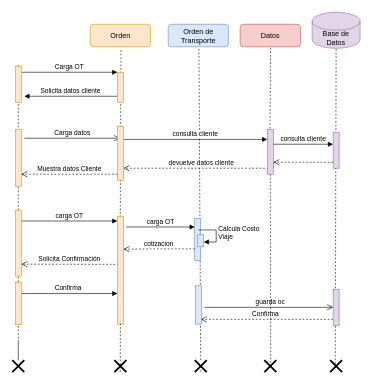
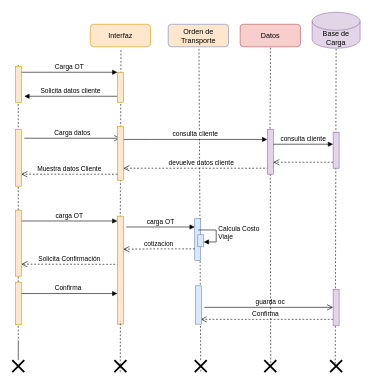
- <mxCell id="30" value="Orden" style="rounded=1;whiteSpace=wrap;html=1;fillColor=#ffe6cc;strokeColor=#d79b00;" parent="1" vertex="1"><mxGeometry x="150" y="40" width="100.5" height="37.5" as="geometry" /></mxCell>
+ <mxCell id="30" value="Interfaz" style="rounded=1;whiteSpace=wrap;html=1;fillColor=#ffe6cc;strokeColor=#d79b00;" parent="1" vertex="1"><mxGeometry x="150" y="40" width="100.5" height="37.5" as="geometry" /></mxCell>
- <mxCell id="26" value="Orden de Transporte" style="rounded=1;whiteSpace=wrap;html=1;fillColor=#dae8fc;strokeColor=#6c8ebf;" parent="1" vertex="1"><mxGeometry x="280" y="40" width="100.5" height="37.5" as="geometry" /></mxCell>
+ <mxCell id="26" value="Orden de Transporte" style="rounded=1;whiteSpace=wrap;html=1;fillColor=#ffe6cc;strokeColor=#6c8ebf;" parent="1" vertex="1"><mxGeometry x="280" y="40" width="100.5" height="37.5" as="geometry" /></mxCell>
- <mxCell id="10" value="Base de Datos" style="shape=cylinder3;whiteSpace=wrap;html=1;boundedLbl=1;backgroundOutline=1;size=15;fillColor=#e1d5e7;strokeColor=#9673a6;" parent="1" vertex="1"><mxGeometry x="520" y="20" width="80" height="60" as="geometry" /></mxCell>
+ <mxCell id="10" value="Base de Carga" style="shape=cylinder3;whiteSpace=wrap;html=1;boundedLbl=1;backgroundOutline=1;size=15;fillColor=#e1d5e7;strokeColor=#9673a6;" parent="1" vertex="1"><mxGeometry x="520" y="20" width="80" height="60" as="geometry" /></mxCell>
